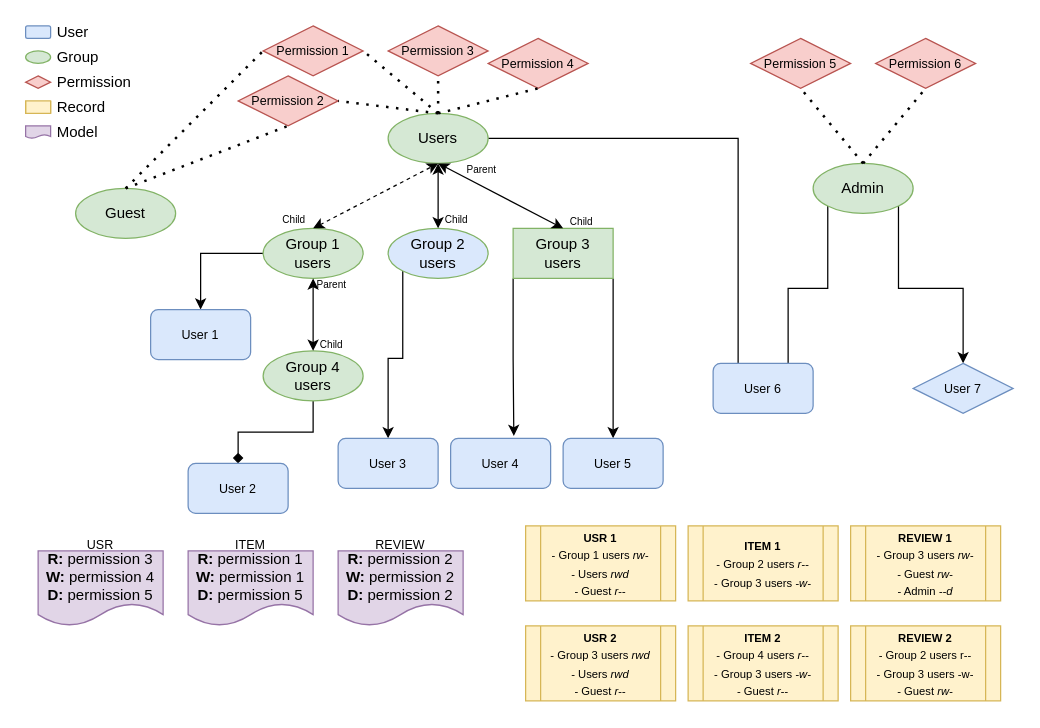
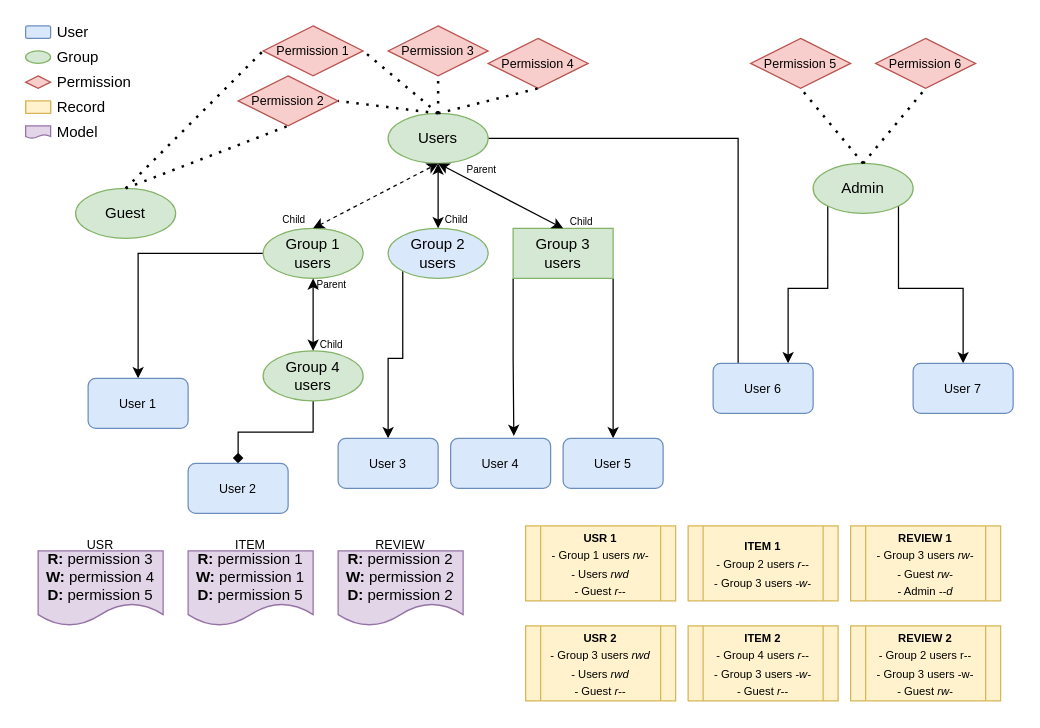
- <mxCell id="46" value="&lt;font size=&quot;1&quot;&gt;User 1&lt;/font&gt;" style="rounded=1;whiteSpace=wrap;html=1;fontSize=8;fillColor=#dae8fc;strokeColor=#6c8ebf;" vertex="1" parent="1"><mxGeometry x="120" y="247" width="80" height="40" as="geometry" /></mxCell>
+ <mxCell id="46" value="&lt;font size=&quot;1&quot;&gt;User 1&lt;/font&gt;" style="rounded=1;whiteSpace=wrap;html=1;fontSize=8;fillColor=#dae8fc;strokeColor=#6c8ebf;" vertex="1" parent="1"><mxGeometry x="70" y="302" width="80" height="40" as="geometry" /></mxCell>
- <mxCell id="8" style="edgeStyle=orthogonalEdgeStyle;rounded=0;orthogonalLoop=1;jettySize=auto;html=1;exitX=0;exitY=1;exitDx=0;exitDy=0;entryX=0.75;entryY=0;entryDx=0;entryDy=0;fontSize=12;endArrow=none;" edge="1" parent="1" source="10" target="49"><mxGeometry relative="1" as="geometry" /></mxCell>
+ <mxCell id="8" style="edgeStyle=orthogonalEdgeStyle;rounded=0;orthogonalLoop=1;jettySize=auto;html=1;exitX=0;exitY=1;exitDx=0;exitDy=0;entryX=0.75;entryY=0;entryDx=0;entryDy=0;fontSize=12;" edge="1" parent="1" source="10" target="49"><mxGeometry relative="1" as="geometry" /></mxCell>
- <mxCell id="62" value="&lt;font size=&quot;1&quot;&gt;User 7&lt;/font&gt;" style="rhombus;whiteSpace=wrap;html=1;fontSize=8;fillColor=#dae8fc;strokeColor=#6c8ebf;" vertex="1" parent="1"><mxGeometry x="730" y="290" width="80" height="40" as="geometry" /></mxCell>
+ <mxCell id="62" value="&lt;font size=&quot;1&quot;&gt;User 7&lt;/font&gt;" style="rounded=1;whiteSpace=wrap;html=1;fontSize=8;fillColor=#dae8fc;strokeColor=#6c8ebf;" vertex="1" parent="1"><mxGeometry x="730" y="290" width="80" height="40" as="geometry" /></mxCell>
